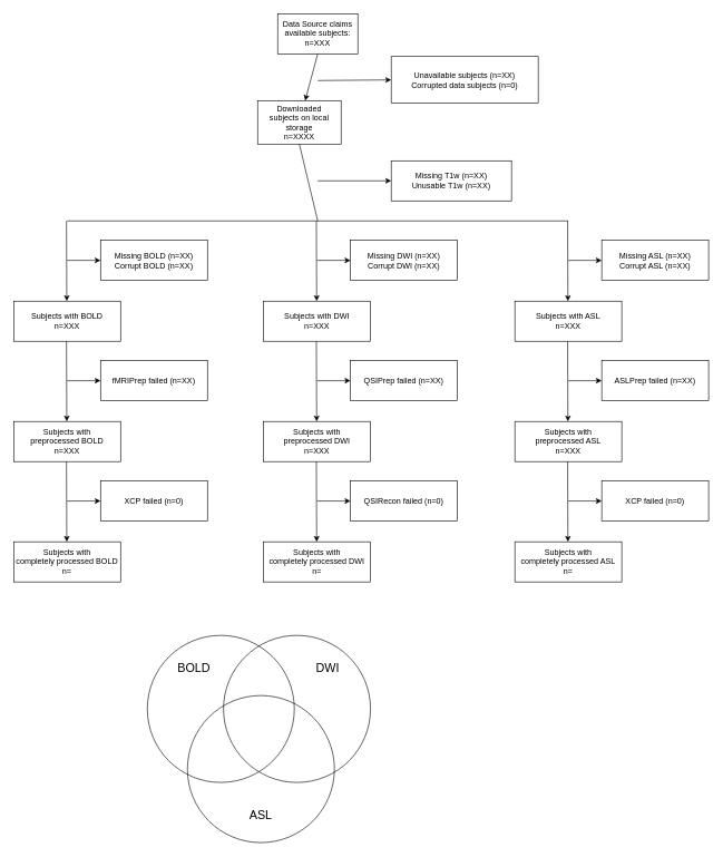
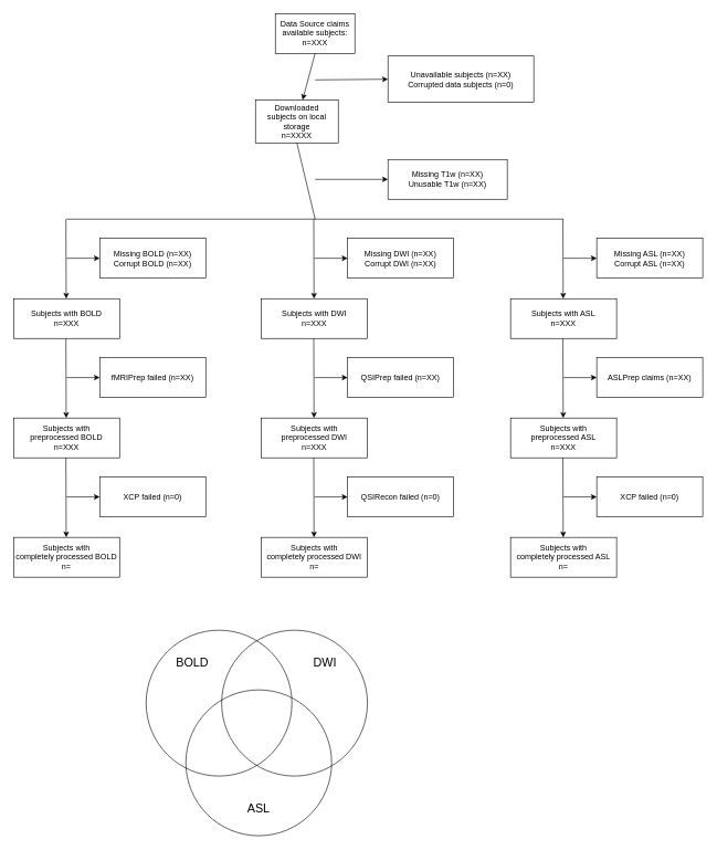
- <mxCell id="41" value="ASLPrep failed (n=XX)" style="rounded=0;whiteSpace=wrap;html=1;" vertex="1" parent="1"><mxGeometry x="900" y="539" width="160" height="60" as="geometry" /></mxCell>
+ <mxCell id="41" value="ASLPrep claims (n=XX)" style="rounded=0;whiteSpace=wrap;html=1;" vertex="1" parent="1"><mxGeometry x="900" y="539" width="160" height="60" as="geometry" /></mxCell>
